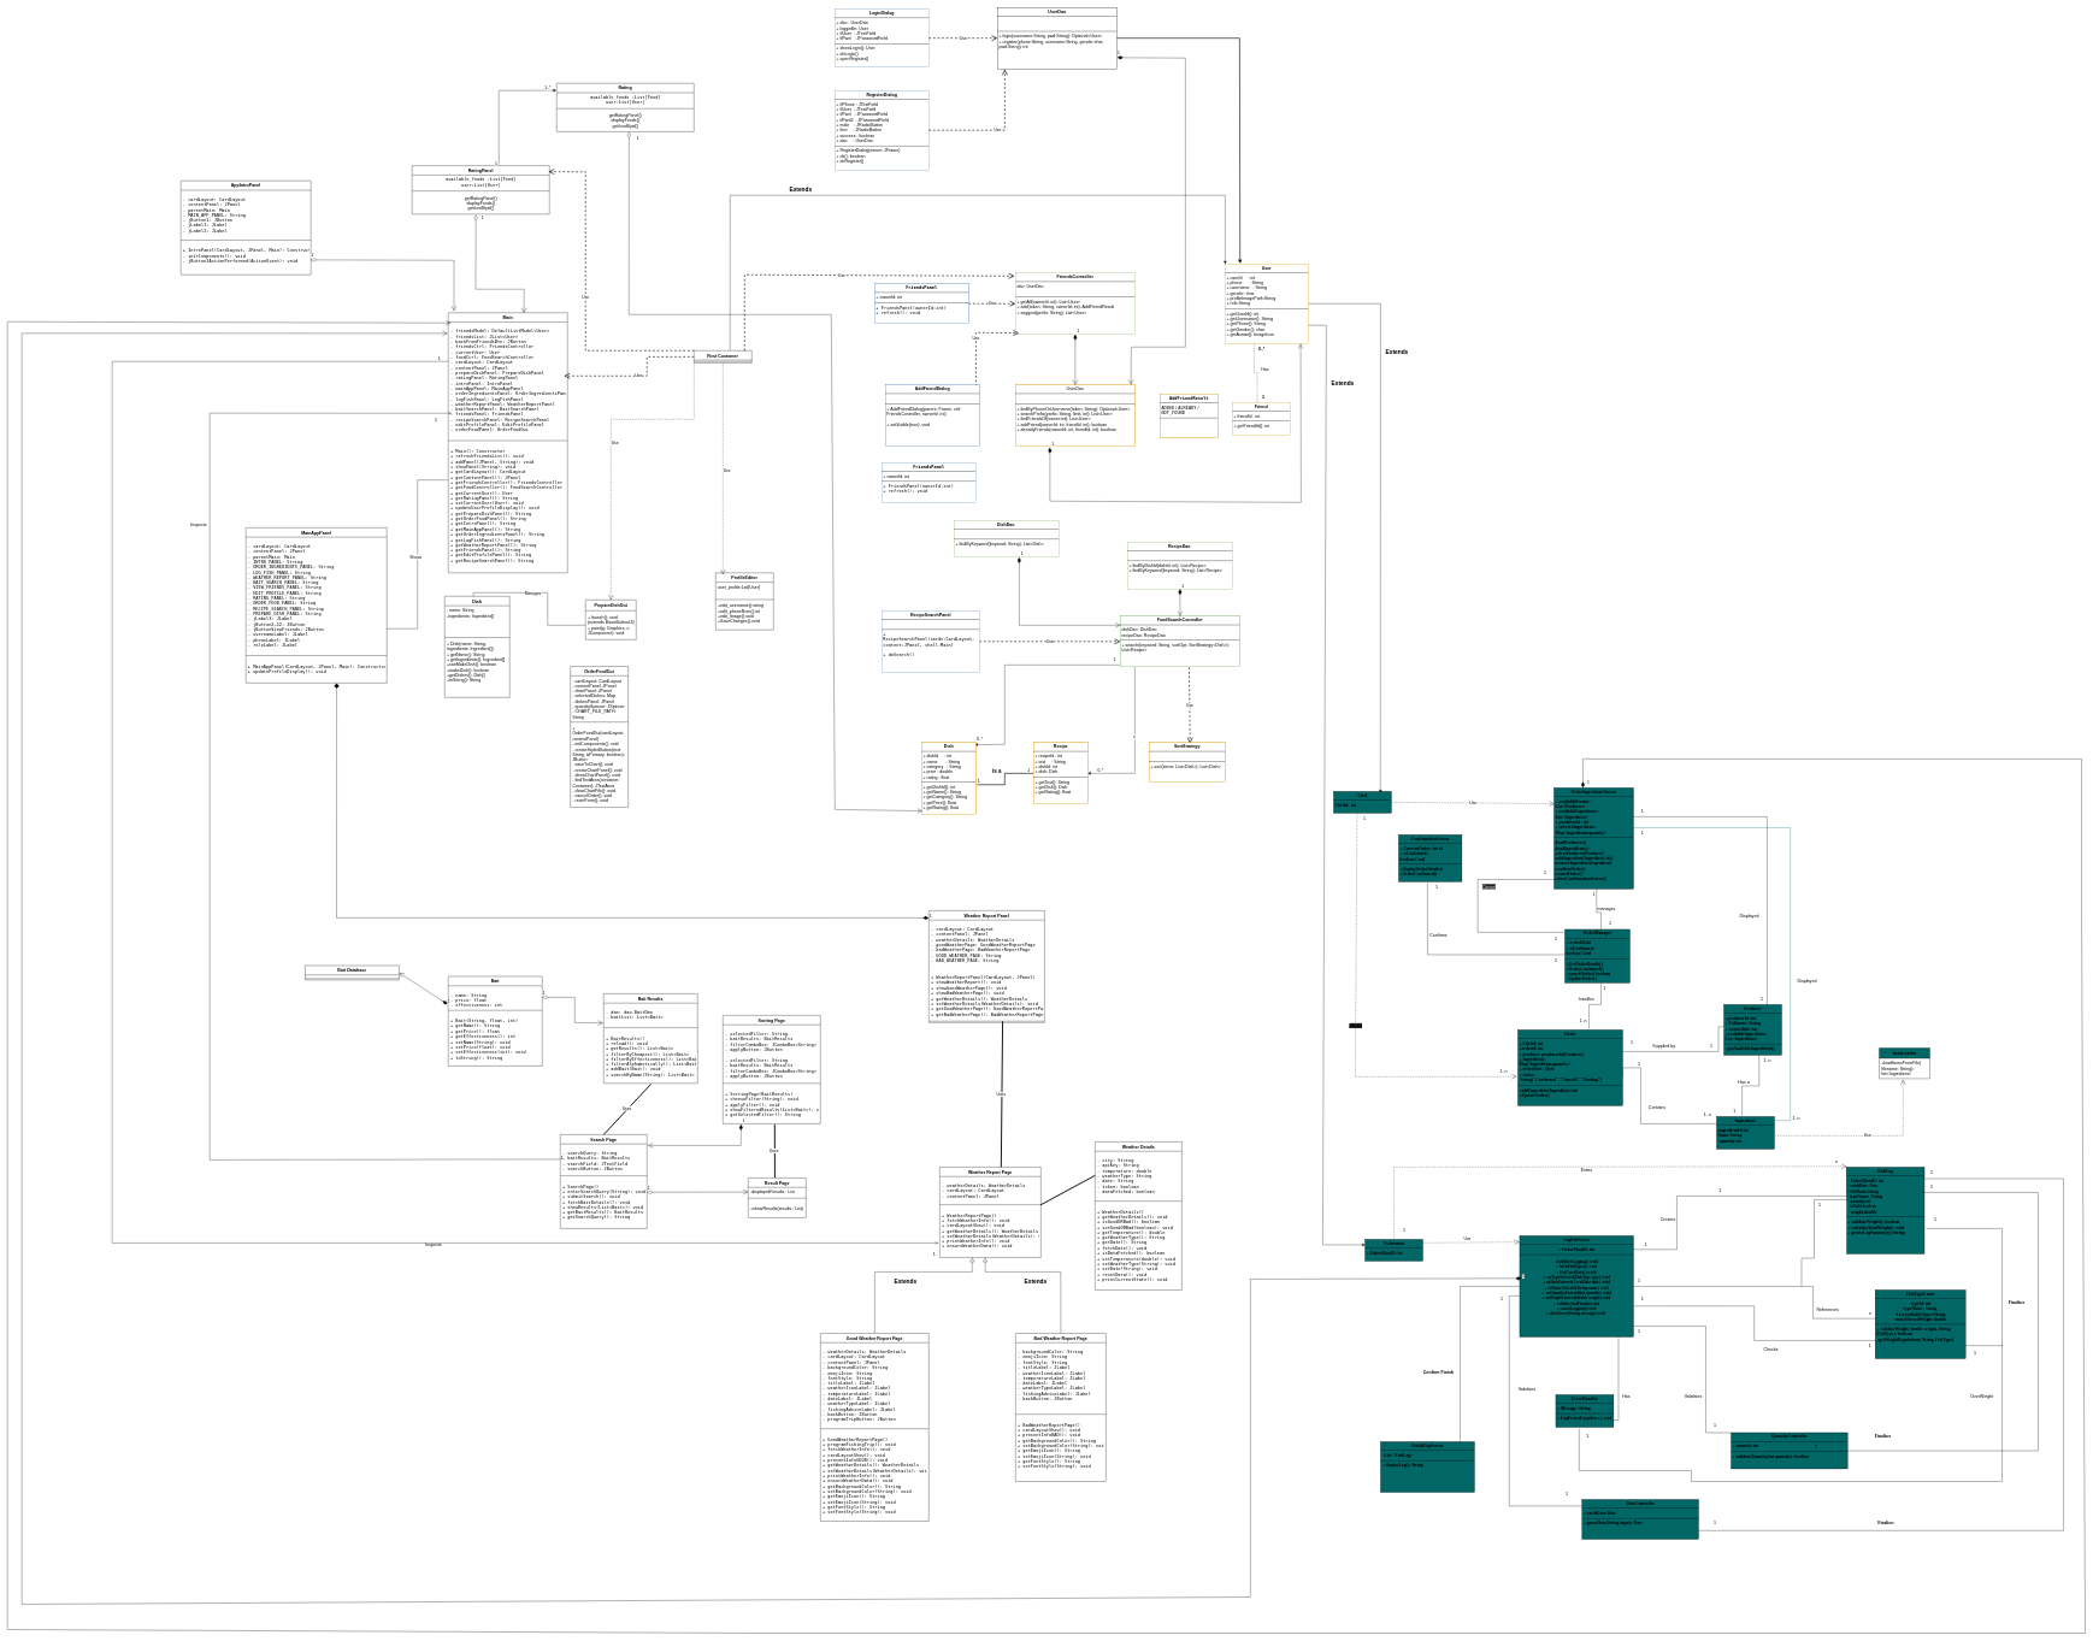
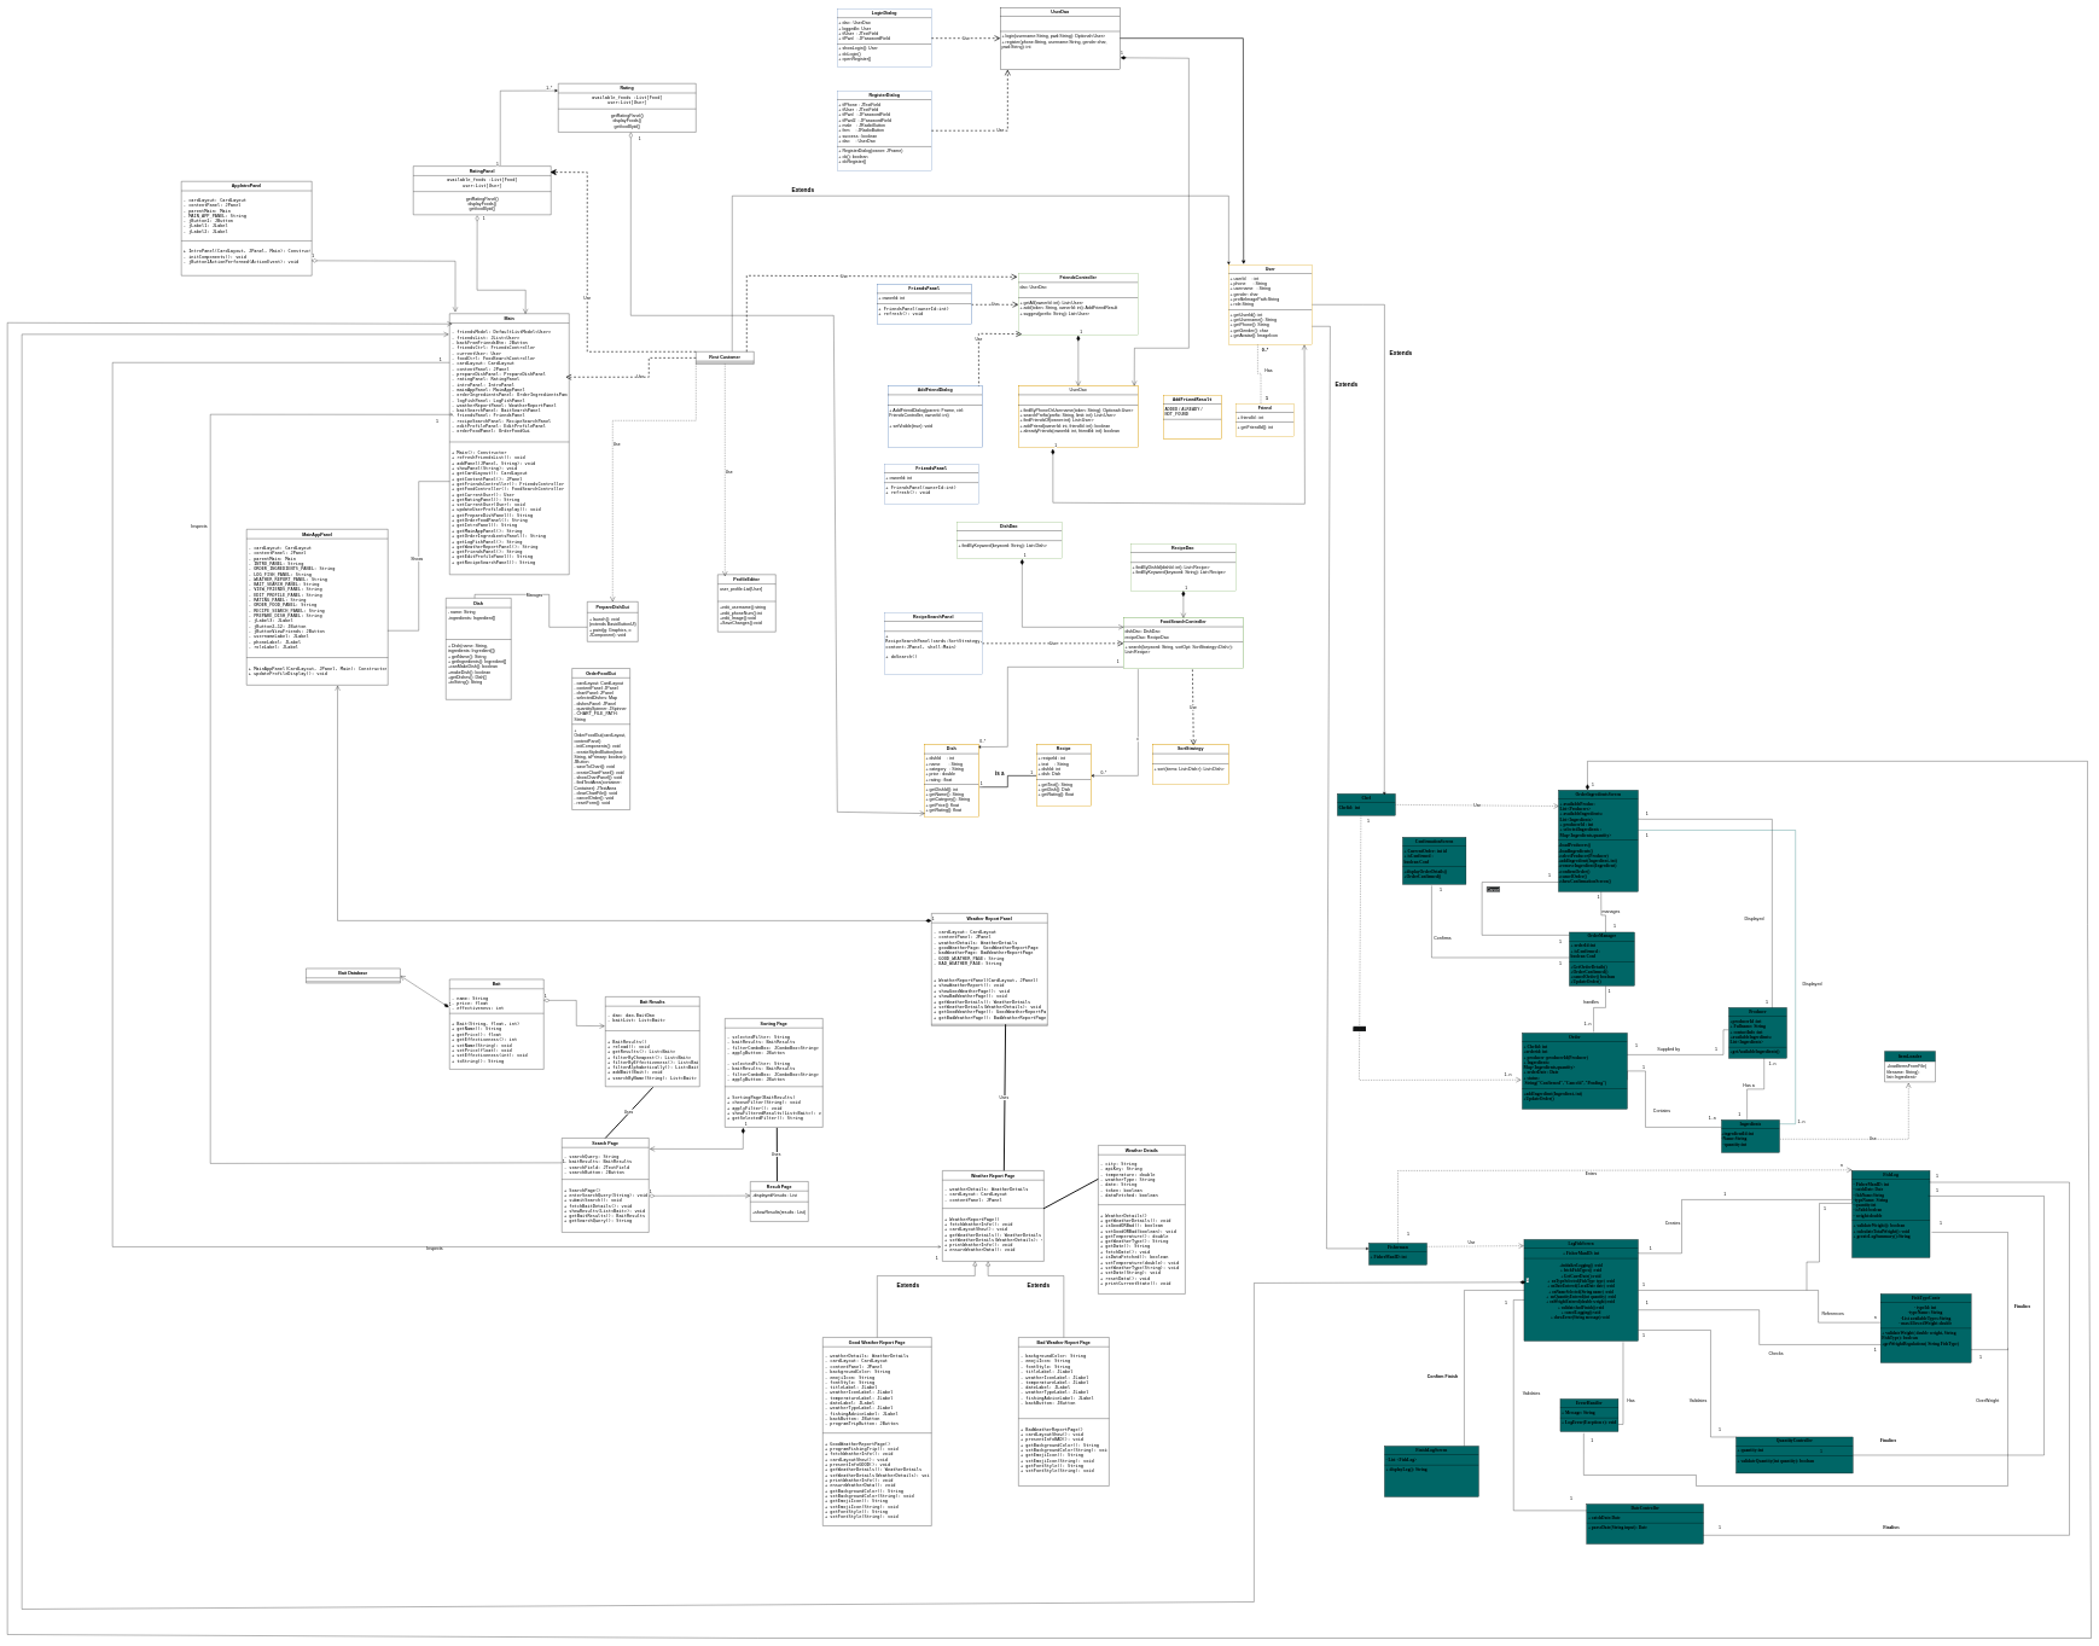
- <mxCell id="278" value="Use" style="endArrow=open;endSize=12;dashed=1;html=1;rounded=0;exitX=0;exitY=0;exitDx=0;exitDy=0;strokeWidth=2;exitPerimeter=0;entryX=0.993;entryY=0.124;entryDx=0;entryDy=0;entryPerimeter=0;" edge="1" parent="1" source="23" target="265"><mxGeometry width="160" relative="1" as="geometry"><mxPoint x="1930" y="997" as="sourcePoint" /><mxPoint x="1630" y="368" as="targetPoint" /><Array as="points"><mxPoint x="1790" y="970" /><mxPoint y="970" x="1620" /><mxPoint y="475" x="1620" /></Array></mxGeometry></mxCell>
+ <mxCell id="278" value="Use" style="endArrow=classic;endSize=12;dashed=1;html=1;rounded=0;exitX=0;exitY=0;exitDx=0;exitDy=0;strokeWidth=2;exitPerimeter=0;entryX=0.993;entryY=0.124;entryDx=0;entryDy=0;entryPerimeter=0;" edge="1" parent="1" source="23" target="265"><mxGeometry width="160" relative="1" as="geometry"><mxPoint x="1930" y="997" as="sourcePoint" /><mxPoint x="1630" y="368" as="targetPoint" /><Array as="points"><mxPoint x="1790" y="970" /><mxPoint y="970" x="1620" /><mxPoint y="475" x="1620" /></Array></mxGeometry></mxCell>
- <mxCell id="124" value="&lt;p style=&quot;margin:0px;margin-top:4px;text-align:center;&quot;&gt;&lt;b&gt;RecipeSearchPanel&lt;/b&gt;&lt;/p&gt;&lt;hr size=&quot;1&quot; style=&quot;border-style:solid;&quot;&gt;&lt;p style=&quot;margin:0px;margin-left:4px;&quot;&gt;&lt;br&gt;&lt;/p&gt;&lt;hr size=&quot;1&quot; style=&quot;border-style:solid;&quot;&gt;&lt;p style=&quot;margin:0px;margin-left:4px;&quot;&gt;&lt;span style=&quot;background-color: transparent;&quot;&gt;&lt;font face=&quot;monospace&quot;&gt;+ RecipeSearchPanel(cards:CardLayout,&amp;nbsp;&lt;/font&gt;&lt;/span&gt;&lt;/p&gt;&lt;p style=&quot;margin:0px;margin-left:4px;&quot;&gt;&lt;span style=&quot;background-color: transparent;&quot;&gt;&lt;font face=&quot;monospace&quot;&gt;content:JPanel, shell:Main)&lt;/font&gt;&lt;/span&gt;&lt;/p&gt;&lt;p style=&quot;margin:0px;margin-left:4px;&quot;&gt;&lt;span style=&quot;background-color: transparent;&quot;&gt;&lt;font face=&quot;monospace&quot;&gt;&lt;br&gt;&lt;/font&gt;&lt;/span&gt;&lt;/p&gt;&lt;p style=&quot;margin:0px;margin-left:4px;&quot;&gt;&lt;span style=&quot;background-color: transparent;&quot;&gt;&lt;font face=&quot;monospace&quot;&gt;+&amp;nbsp;&lt;/font&gt;&lt;/span&gt;&lt;span style=&quot;background-color: transparent;&quot;&gt;&lt;font face=&quot;monospace&quot;&gt;doSearch()&amp;nbsp; &amp;nbsp;&lt;/font&gt;&lt;/span&gt;&lt;/p&gt;" style="verticalAlign=top;align=left;overflow=fill;html=1;whiteSpace=wrap;fillColor=default;strokeColor=#6c8ebf;" vertex="1" parent="1"><mxGeometry x="2440" y="1690" width="270" height="170" as="geometry" /></mxCell>
+ <mxCell id="124" value="&lt;p style=&quot;margin:0px;margin-top:4px;text-align:center;&quot;&gt;&lt;b&gt;RecipeSearchPanel&lt;/b&gt;&lt;/p&gt;&lt;hr size=&quot;1&quot; style=&quot;border-style:solid;&quot;&gt;&lt;p style=&quot;margin:0px;margin-left:4px;&quot;&gt;&lt;br&gt;&lt;/p&gt;&lt;hr size=&quot;1&quot; style=&quot;border-style:solid;&quot;&gt;&lt;p style=&quot;margin:0px;margin-left:4px;&quot;&gt;&lt;span style=&quot;background-color: transparent;&quot;&gt;&lt;font face=&quot;monospace&quot;&gt;+ RecipeSearchPanel(cards:SortStrategy,&amp;nbsp;&lt;/font&gt;&lt;/span&gt;&lt;/p&gt;&lt;p style=&quot;margin:0px;margin-left:4px;&quot;&gt;&lt;span style=&quot;background-color: transparent;&quot;&gt;&lt;font face=&quot;monospace&quot;&gt;content:JPanel, shell:Main)&lt;/font&gt;&lt;/span&gt;&lt;/p&gt;&lt;p style=&quot;margin:0px;margin-left:4px;&quot;&gt;&lt;span style=&quot;background-color: transparent;&quot;&gt;&lt;font face=&quot;monospace&quot;&gt;&lt;br&gt;&lt;/font&gt;&lt;/span&gt;&lt;/p&gt;&lt;p style=&quot;margin:0px;margin-left:4px;&quot;&gt;&lt;span style=&quot;background-color: transparent;&quot;&gt;&lt;font face=&quot;monospace&quot;&gt;+&amp;nbsp;&lt;/font&gt;&lt;/span&gt;&lt;span style=&quot;background-color: transparent;&quot;&gt;&lt;font face=&quot;monospace&quot;&gt;doSearch()&amp;nbsp; &amp;nbsp;&lt;/font&gt;&lt;/span&gt;&lt;/p&gt;" style="verticalAlign=top;align=left;overflow=fill;html=1;whiteSpace=wrap;fillColor=default;strokeColor=#6c8ebf;" vertex="1" parent="1"><mxGeometry x="2440" y="1690" width="270" height="170" as="geometry" /></mxCell>
- <mxCell id="83" value="1" style="endArrow=diamond;html=1;endSize=12;startArrow=diamondThin;startSize=14;startFill=1;align=left;verticalAlign=bottom;rounded=0;exitX=0;exitY=0.065;exitDx=0;exitDy=0;exitPerimeter=0;entryX=0.644;entryY=1.013;entryDx=0;entryDy=0;entryPerimeter=0;" edge="1" parent="1" source="74" target="22"><mxGeometry x="-1" y="3" relative="1" as="geometry"><mxPoint x="2483.6" y="2722.994" as="sourcePoint" /><mxPoint x="920" y="1550" as="targetPoint" /><Array as="points"><mxPoint x="931" y="2540" /></Array></mxGeometry></mxCell>
+ <mxCell id="83" value="1" style="endArrow=open;html=1;endSize=12;startArrow=diamondThin;startSize=14;startFill=1;align=left;verticalAlign=bottom;rounded=0;exitX=0;exitY=0.065;exitDx=0;exitDy=0;exitPerimeter=0;entryX=0.644;entryY=1.013;entryDx=0;entryDy=0;entryPerimeter=0;" edge="1" parent="1" source="74" target="22"><mxGeometry x="-1" y="3" relative="1" as="geometry"><mxPoint x="2483.6" y="2722.994" as="sourcePoint" /><mxPoint x="920" y="1550" as="targetPoint" /><Array as="points"><mxPoint x="931" y="2540" /></Array></mxGeometry></mxCell>
